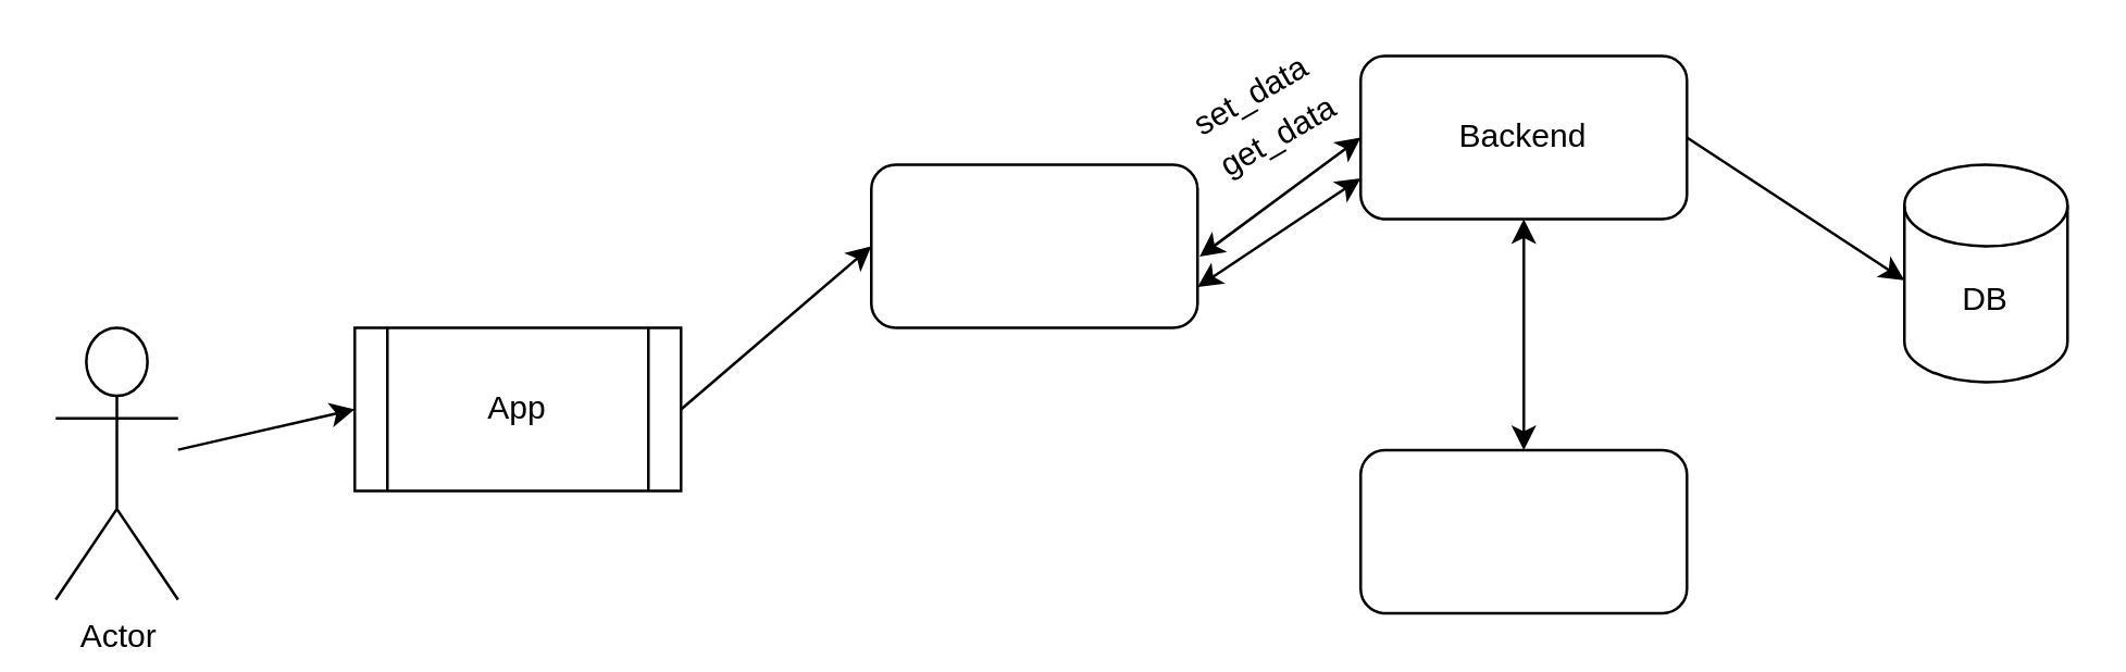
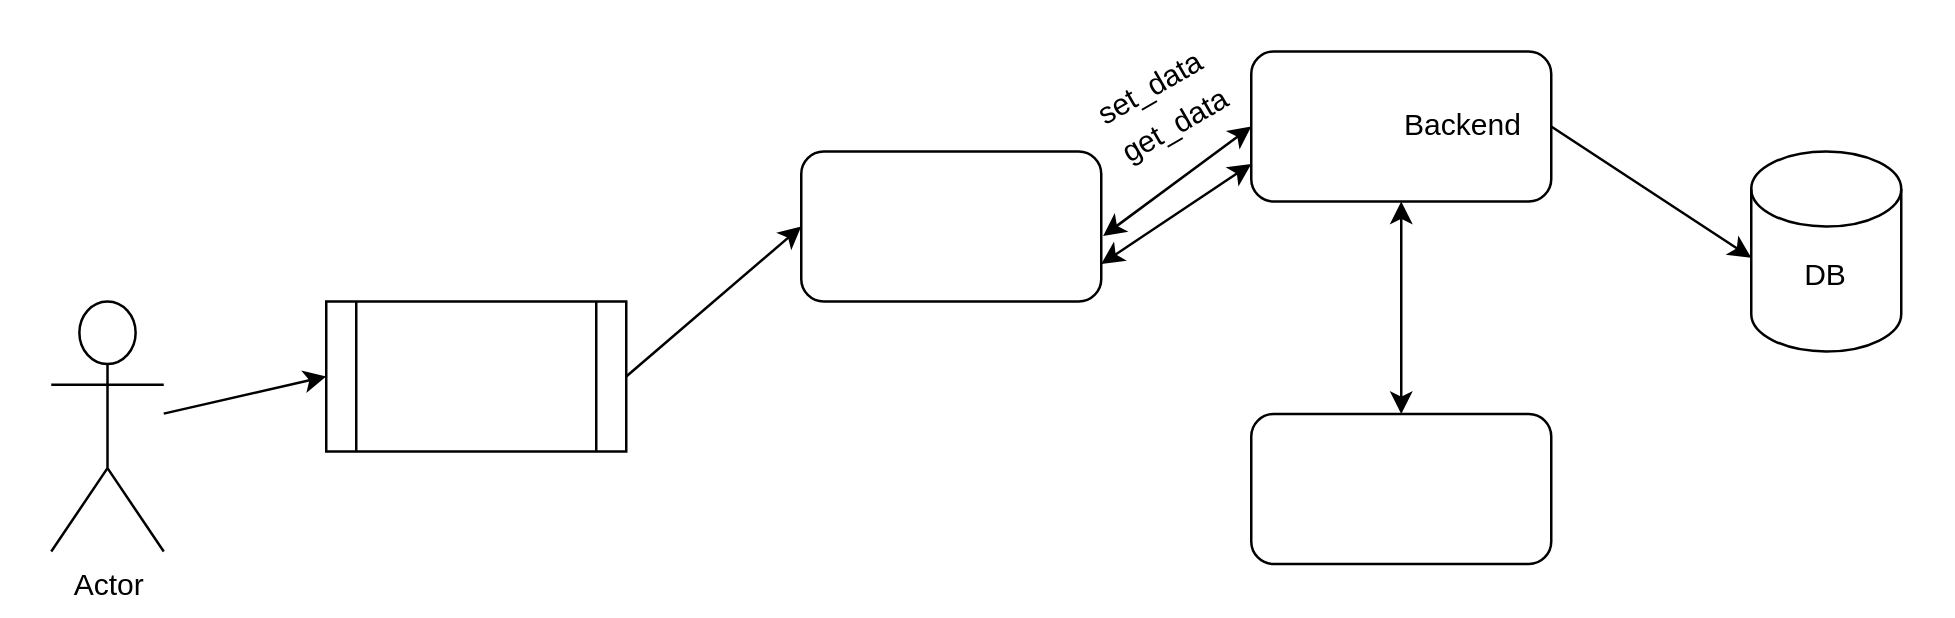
- <mxCell id="12" value="Backend" style="text;html=1;align=center;verticalAlign=middle;whiteSpace=wrap;rounded=0;" vertex="1" parent="1"><mxGeometry x="530" y="35" width="60" height="30" as="geometry" /></mxCell>
+ <mxCell id="12" value="Backend" style="text;html=1;align=center;verticalAlign=middle;whiteSpace=wrap;rounded=0;" vertex="1" parent="1"><mxGeometry x="555" y="35" width="60" height="30" as="geometry" /></mxCell>
- <mxCell id="5" value="App" style="text;html=1;align=center;verticalAlign=middle;whiteSpace=wrap;rounded=0;" vertex="1" parent="1"><mxGeometry x="160" y="135" width="60" height="30" as="geometry" /></mxCell>
